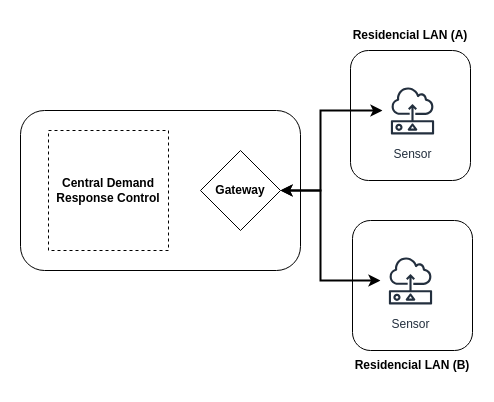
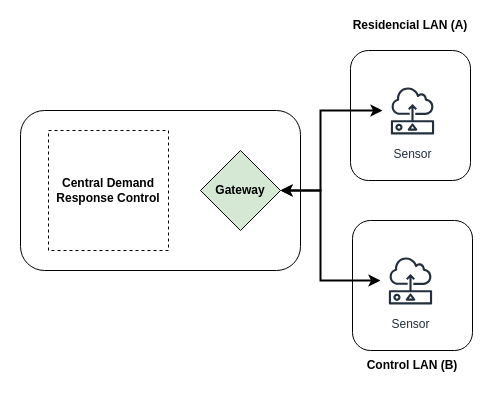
- <mxCell id="12" value="&lt;b&gt;Residencial LAN (A)&lt;/b&gt;" style="text;html=1;strokeColor=none;fillColor=none;align=center;verticalAlign=middle;whiteSpace=wrap;rounded=0;" vertex="1" parent="1"><mxGeometry x="350" y="20" width="120" height="30" as="geometry" /></mxCell>
+ <mxCell id="12" value="&lt;b&gt;Residencial LAN (A)&lt;/b&gt;" style="text;html=1;strokeColor=none;fillColor=none;align=center;verticalAlign=middle;whiteSpace=wrap;rounded=0;" vertex="1" parent="1"><mxGeometry x="350" y="10" width="120" height="30" as="geometry" /></mxCell>
- <mxCell id="6" value="&lt;b&gt;Gateway&lt;/b&gt;" style="rhombus;whiteSpace=wrap;html=1;" vertex="1" parent="1"><mxGeometry x="200" y="150" width="80" height="80" as="geometry" /></mxCell>
+ <mxCell id="6" value="&lt;b&gt;Gateway&lt;/b&gt;" style="rhombus;whiteSpace=wrap;html=1;fillColor=#d5e8d4;" vertex="1" parent="1"><mxGeometry x="200" y="150" width="80" height="80" as="geometry" /></mxCell>
- <mxCell id="3" value="&lt;b&gt;Residencial LAN (B)&lt;/b&gt;" style="text;html=1;strokeColor=none;fillColor=none;align=center;verticalAlign=middle;whiteSpace=wrap;rounded=0;" vertex="1" parent="1"><mxGeometry x="352" y="350" width="120" height="30" as="geometry" /></mxCell>
+ <mxCell id="3" value="&lt;b&gt;Control LAN (B)&lt;/b&gt;" style="text;html=1;strokeColor=none;fillColor=none;align=center;verticalAlign=middle;whiteSpace=wrap;rounded=0;" vertex="1" parent="1"><mxGeometry x="352" y="350" width="120" height="30" as="geometry" /></mxCell>
